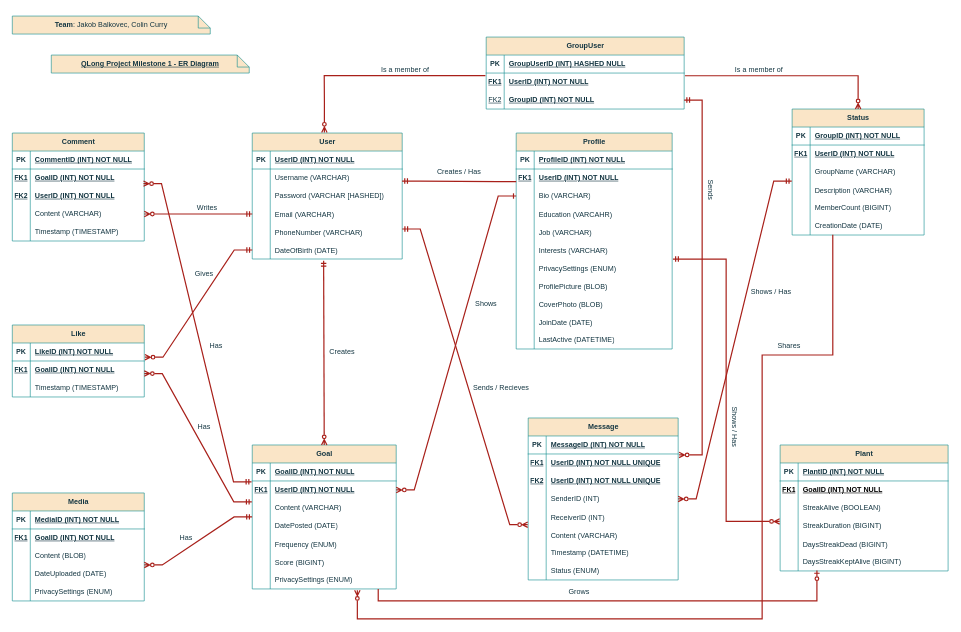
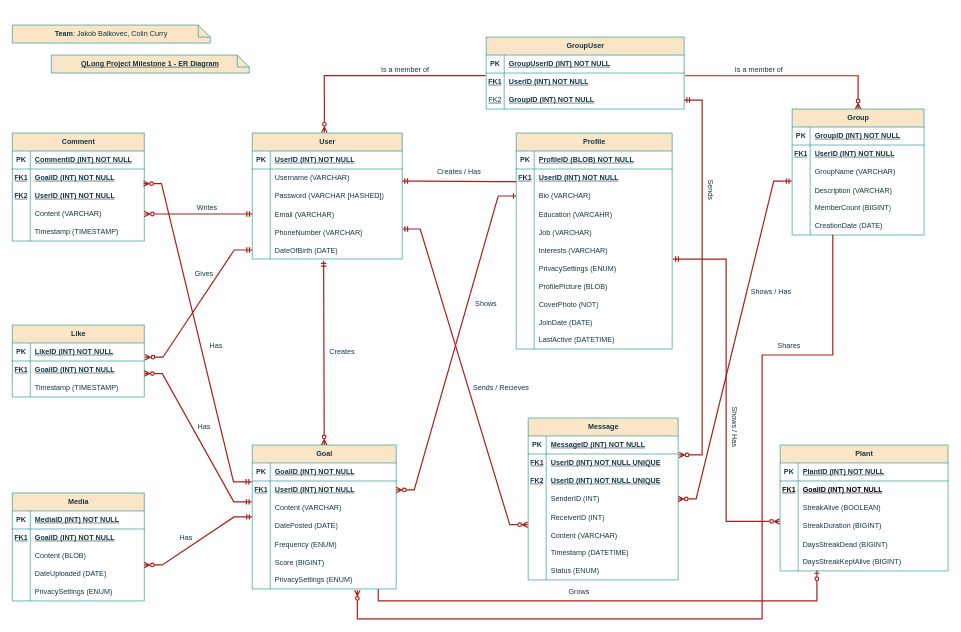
- <mxCell id="3" value="&lt;b&gt;Team&lt;/b&gt;: Jakob Balkovec, Colin Curry" style="shape=note;size=20;whiteSpace=wrap;html=1;strokeColor=#0F8B8D;fontColor=#143642;fillColor=#FAE5C7;labelBackgroundColor=none;" parent="1" vertex="1"><mxGeometry x="20" y="26" width="330" height="30" as="geometry" /></mxCell>
+ <mxCell id="3" value="&lt;b&gt;Team&lt;/b&gt;: Jakob Balkovec, Colin Curry" style="shape=note;size=20;whiteSpace=wrap;html=1;strokeColor=#0F8B8D;fontColor=#143642;fillColor=#FAE5C7;labelBackgroundColor=none;" parent="1" vertex="1"><mxGeometry x="20" y="41" width="330" height="30" as="geometry" /></mxCell>
- <mxCell id="200" value="GroupUserID (INT) HASHED NULL" style="shape=partialRectangle;connectable=0;fillColor=none;top=0;left=0;bottom=0;right=0;align=left;spacingLeft=6;fontStyle=5;overflow=hidden;whiteSpace=wrap;html=1;strokeColor=#0F8B8D;fontColor=#143642;" parent="198" vertex="1"><mxGeometry x="30" width="300" height="30" as="geometry"><mxRectangle width="300" height="30" as="alternateBounds" /></mxGeometry></mxCell>
+ <mxCell id="200" value="GroupUserID (INT) NOT NULL" style="shape=partialRectangle;connectable=0;fillColor=none;top=0;left=0;bottom=0;right=0;align=left;spacingLeft=6;fontStyle=5;overflow=hidden;whiteSpace=wrap;html=1;strokeColor=#0F8B8D;fontColor=#143642;" parent="198" vertex="1"><mxGeometry x="30" width="300" height="30" as="geometry"><mxRectangle width="300" height="30" as="alternateBounds" /></mxGeometry></mxCell>
- <mxCell id="64" value="Status" style="shape=table;startSize=30;container=1;collapsible=1;childLayout=tableLayout;fixedRows=1;rowLines=0;fontStyle=1;align=center;resizeLast=1;html=1;strokeColor=#0F8B8D;fontColor=#143642;fillColor=#FAE5C7;labelBackgroundColor=none;" parent="1" vertex="1"><mxGeometry x="1320" y="181" width="220" height="210" as="geometry" /></mxCell>
+ <mxCell id="64" value="Group" style="shape=table;startSize=30;container=1;collapsible=1;childLayout=tableLayout;fixedRows=1;rowLines=0;fontStyle=1;align=center;resizeLast=1;html=1;strokeColor=#0F8B8D;fontColor=#143642;fillColor=#FAE5C7;labelBackgroundColor=none;" parent="1" vertex="1"><mxGeometry x="1320" y="181" width="220" height="210" as="geometry" /></mxCell>
- <mxCell id="124" value="ProfileID (INT) NOT NULL" style="shape=partialRectangle;connectable=0;fillColor=none;top=0;left=0;bottom=0;right=0;align=left;spacingLeft=6;fontStyle=5;overflow=hidden;whiteSpace=wrap;html=1;strokeColor=#0F8B8D;fontColor=#143642;labelBackgroundColor=none;" parent="122" vertex="1"><mxGeometry x="30" width="230" height="30" as="geometry"><mxRectangle width="230" height="30" as="alternateBounds" /></mxGeometry></mxCell>
+ <mxCell id="124" value="ProfileID (BLOB) NOT NULL" style="shape=partialRectangle;connectable=0;fillColor=none;top=0;left=0;bottom=0;right=0;align=left;spacingLeft=6;fontStyle=5;overflow=hidden;whiteSpace=wrap;html=1;strokeColor=#0F8B8D;fontColor=#143642;labelBackgroundColor=none;" parent="122" vertex="1"><mxGeometry x="30" width="230" height="30" as="geometry"><mxRectangle width="230" height="30" as="alternateBounds" /></mxGeometry></mxCell>
- <mxCell id="148" value="CoverPhoto (BLOB)" style="shape=partialRectangle;connectable=0;fillColor=none;top=0;left=0;bottom=0;right=0;align=left;spacingLeft=6;overflow=hidden;strokeColor=#0F8B8D;fontColor=#143642;" parent="146" vertex="1"><mxGeometry x="30" width="230" height="30" as="geometry"><mxRectangle width="230" height="30" as="alternateBounds" /></mxGeometry></mxCell>
+ <mxCell id="148" value="CoverPhoto (NOT)" style="shape=partialRectangle;connectable=0;fillColor=none;top=0;left=0;bottom=0;right=0;align=left;spacingLeft=6;overflow=hidden;strokeColor=#0F8B8D;fontColor=#143642;" parent="146" vertex="1"><mxGeometry x="30" width="230" height="30" as="geometry"><mxRectangle width="230" height="30" as="alternateBounds" /></mxGeometry></mxCell>
